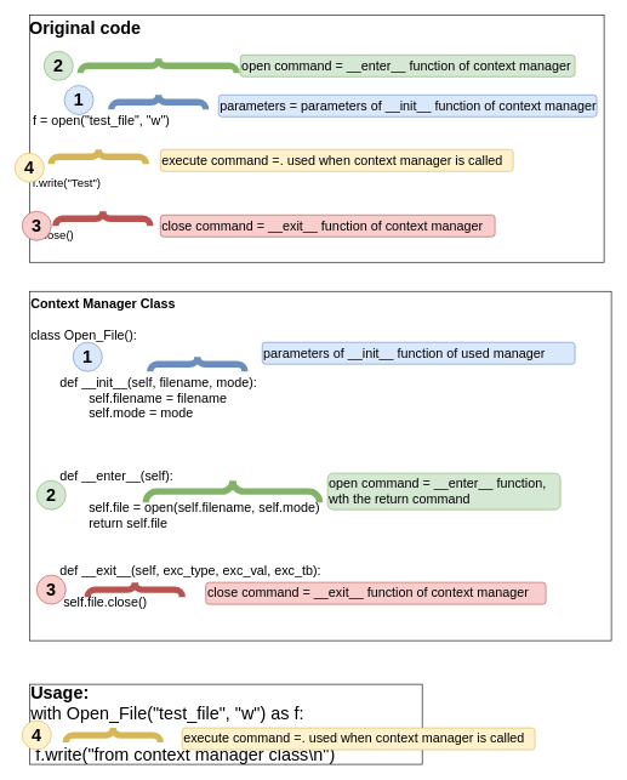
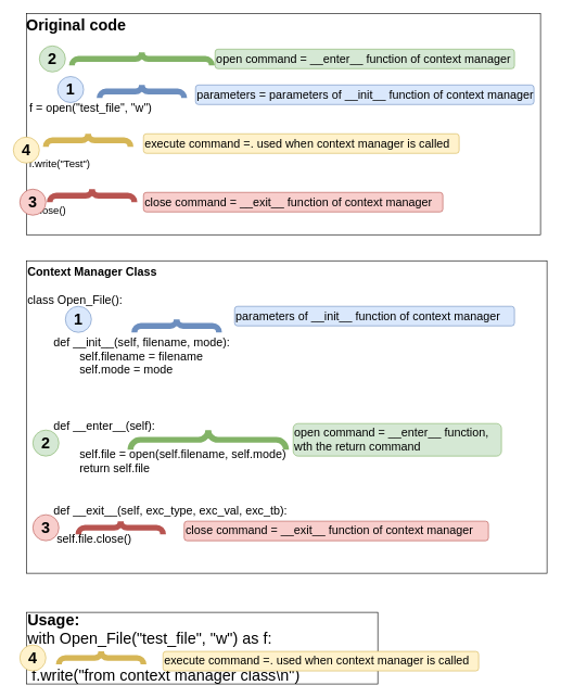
- <mxCell id="15" value="parameters of __init__ function of used manager" style="rounded=1;whiteSpace=wrap;html=1;fontSize=18;strokeWidth=1;align=left;fillColor=#dae8fc;strokeColor=#6c8ebf;" vertex="1" parent="1"><mxGeometry x="360" y="470" width="430" height="30" as="geometry" /></mxCell>
+ <mxCell id="15" value="parameters of __init__ function of context manager" style="rounded=1;whiteSpace=wrap;html=1;fontSize=18;strokeWidth=1;align=left;fillColor=#dae8fc;strokeColor=#6c8ebf;" vertex="1" parent="1"><mxGeometry x="360" y="470" width="430" height="30" as="geometry" /></mxCell>
